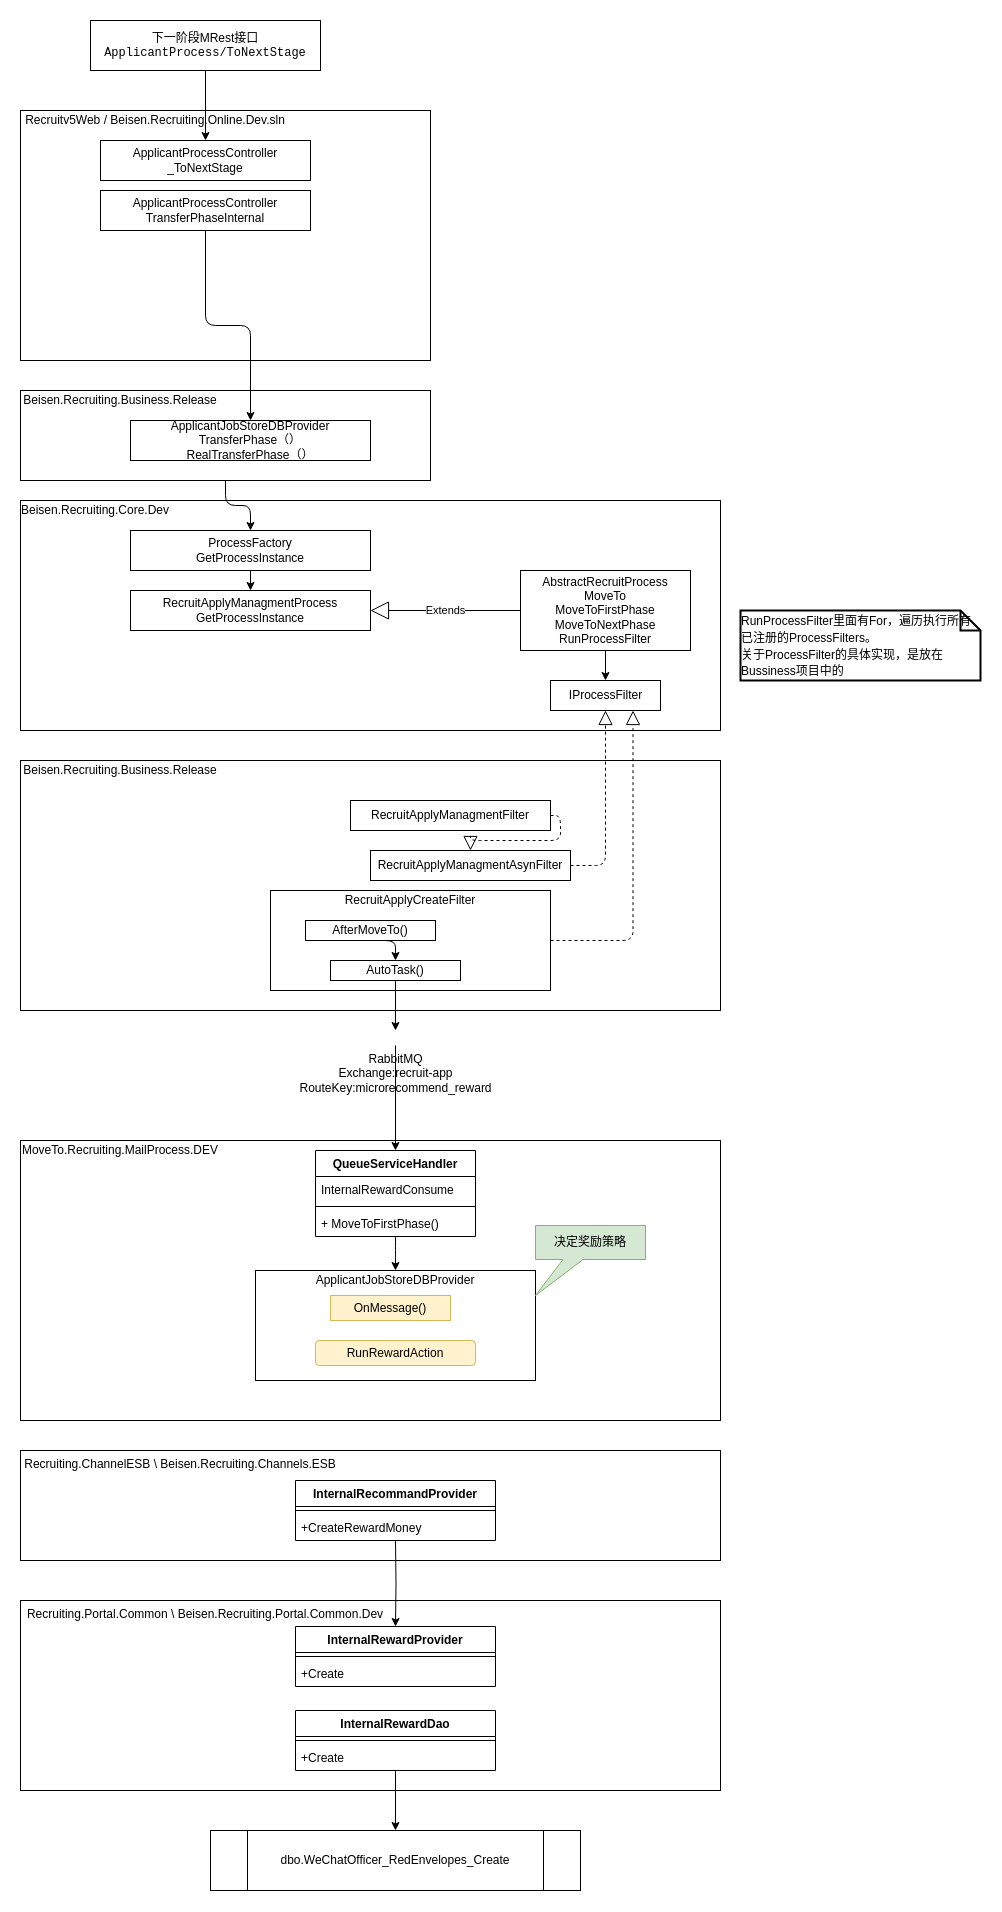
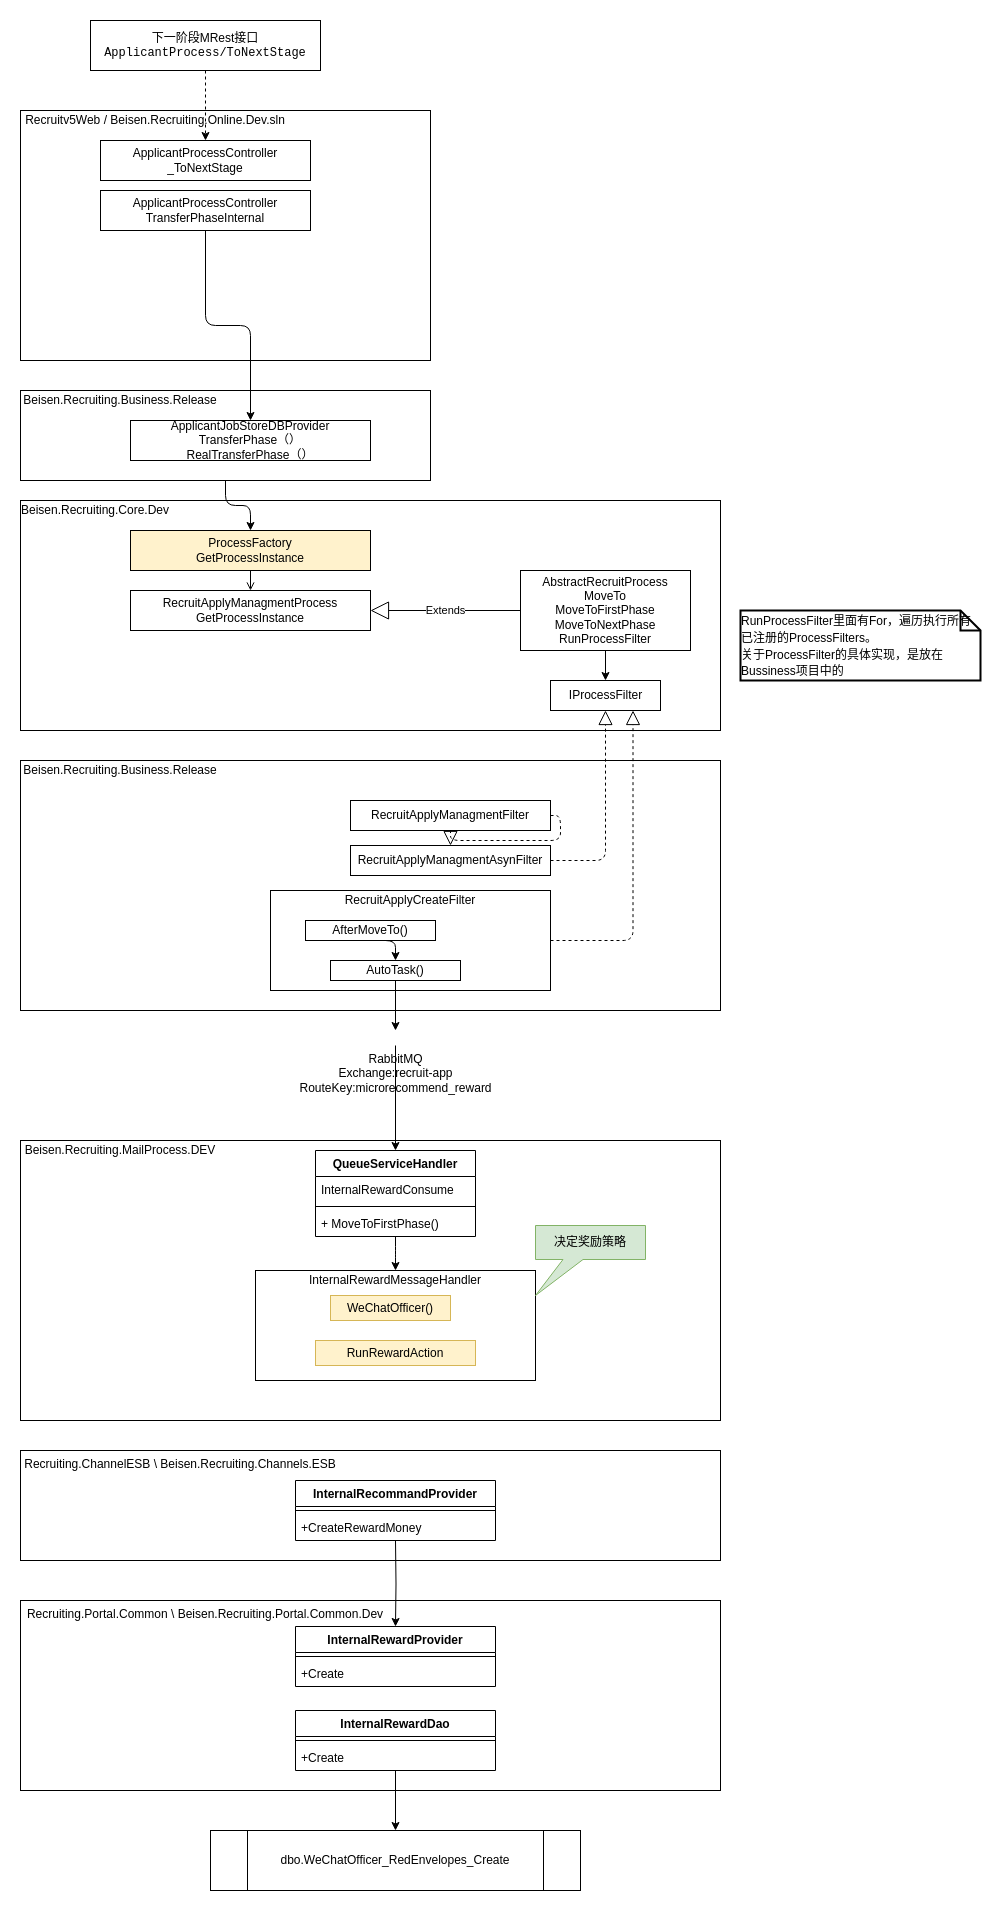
- <mxCell id="57" style="edgeStyle=orthogonalEdgeStyle;rounded=0;orthogonalLoop=1;jettySize=auto;html=1;exitX=0.5;exitY=1;exitDx=0;exitDy=0;entryX=0.5;entryY=0;entryDx=0;entryDy=0;" edge="1" parent="1" source="2" target="5"><mxGeometry relative="1" as="geometry" /></mxCell>
+ <mxCell id="57" style="edgeStyle=orthogonalEdgeStyle;rounded=0;orthogonalLoop=1;jettySize=auto;html=1;exitX=0.5;exitY=1;exitDx=0;exitDy=0;entryX=0.5;entryY=0;entryDx=0;entryDy=0;dashed=1;" edge="1" parent="1" source="2" target="5"><mxGeometry relative="1" as="geometry" /></mxCell>
- <mxCell id="13" value="ProcessFactory&lt;br&gt;GetProcessInstance" style="whiteSpace=wrap;html=1;" parent="1" vertex="1"><mxGeometry x="130" y="530" width="240" height="40" as="geometry" /></mxCell>
+ <mxCell id="13" value="ProcessFactory&lt;br&gt;GetProcessInstance" style="whiteSpace=wrap;html=1;fillColor=#fff2cc;" parent="1" vertex="1"><mxGeometry x="130" y="530" width="240" height="40" as="geometry" /></mxCell>
- <mxCell id="12" style="edgeStyle=orthogonalEdgeStyle;orthogonalLoop=1;jettySize=auto;html=1;exitX=0.5;exitY=1;exitDx=0;exitDy=0;entryX=0.5;entryY=0;entryDx=0;entryDy=0;" parent="1" source="13" target="14" edge="1"><mxGeometry relative="1" as="geometry" /></mxCell>
+ <mxCell id="12" style="edgeStyle=orthogonalEdgeStyle;orthogonalLoop=1;jettySize=auto;html=1;exitX=0.5;exitY=1;exitDx=0;exitDy=0;entryX=0.5;entryY=0;entryDx=0;entryDy=0;endArrow=open;" parent="1" source="13" target="14" edge="1"><mxGeometry relative="1" as="geometry" /></mxCell>
- <mxCell id="22" value="&lt;span&gt;RecruitApplyManagmentAsynFilter&lt;/span&gt;" style="whiteSpace=wrap;html=1;" parent="1" vertex="1"><mxGeometry x="370" y="850" width="200" height="30" as="geometry" /></mxCell>
+ <mxCell id="22" value="&lt;span&gt;RecruitApplyManagmentAsynFilter&lt;/span&gt;" style="whiteSpace=wrap;html=1;" parent="1" vertex="1"><mxGeometry x="350" y="845" width="200" height="30" as="geometry" /></mxCell>
- <mxCell id="35" value="MoveTo.Recruiting.MailProcess.DEV" style="text;html=1;strokeColor=none;fillColor=none;align=center;verticalAlign=middle;whiteSpace=wrap;" parent="1" vertex="1"><mxGeometry x="20" y="1140" width="200" height="20" as="geometry" /></mxCell>
+ <mxCell id="35" value="Beisen.Recruiting.MailProcess.DEV" style="text;html=1;strokeColor=none;fillColor=none;align=center;verticalAlign=middle;whiteSpace=wrap;" parent="1" vertex="1"><mxGeometry x="20" y="1140" width="200" height="20" as="geometry" /></mxCell>
- <mxCell id="46" value="ApplicantJobStoreDBProvider" style="text;html=1;strokeColor=none;fillColor=none;align=center;verticalAlign=middle;whiteSpace=wrap;" parent="1" vertex="1"><mxGeometry x="275" y="1270" width="240" height="20" as="geometry" /></mxCell>
+ <mxCell id="46" value="InternalRewardMessageHandler" style="text;html=1;strokeColor=none;fillColor=none;align=center;verticalAlign=middle;whiteSpace=wrap;" parent="1" vertex="1"><mxGeometry x="275" y="1270" width="240" height="20" as="geometry" /></mxCell>
- <mxCell id="47" value="OnMessage()" style="whiteSpace=wrap;html=1;fillColor=#fff2cc;strokeColor=#d6b656;" parent="1" vertex="1"><mxGeometry x="330" y="1295" width="120" height="25" as="geometry" /></mxCell>
+ <mxCell id="47" value="WeChatOfficer()" style="whiteSpace=wrap;html=1;fillColor=#fff2cc;strokeColor=#d6b656;" parent="1" vertex="1"><mxGeometry x="330" y="1295" width="120" height="25" as="geometry" /></mxCell>
- <mxCell id="48" value="RunRewardAction" style="whiteSpace=wrap;html=1;fillColor=#fff2cc;strokeColor=#d6b656;rounded=1;" parent="1" vertex="1"><mxGeometry x="315" y="1340" width="160" height="25" as="geometry" /></mxCell>
+ <mxCell id="48" value="RunRewardAction" style="whiteSpace=wrap;html=1;fillColor=#fff2cc;strokeColor=#d6b656;" parent="1" vertex="1"><mxGeometry x="315" y="1340" width="160" height="25" as="geometry" /></mxCell>
